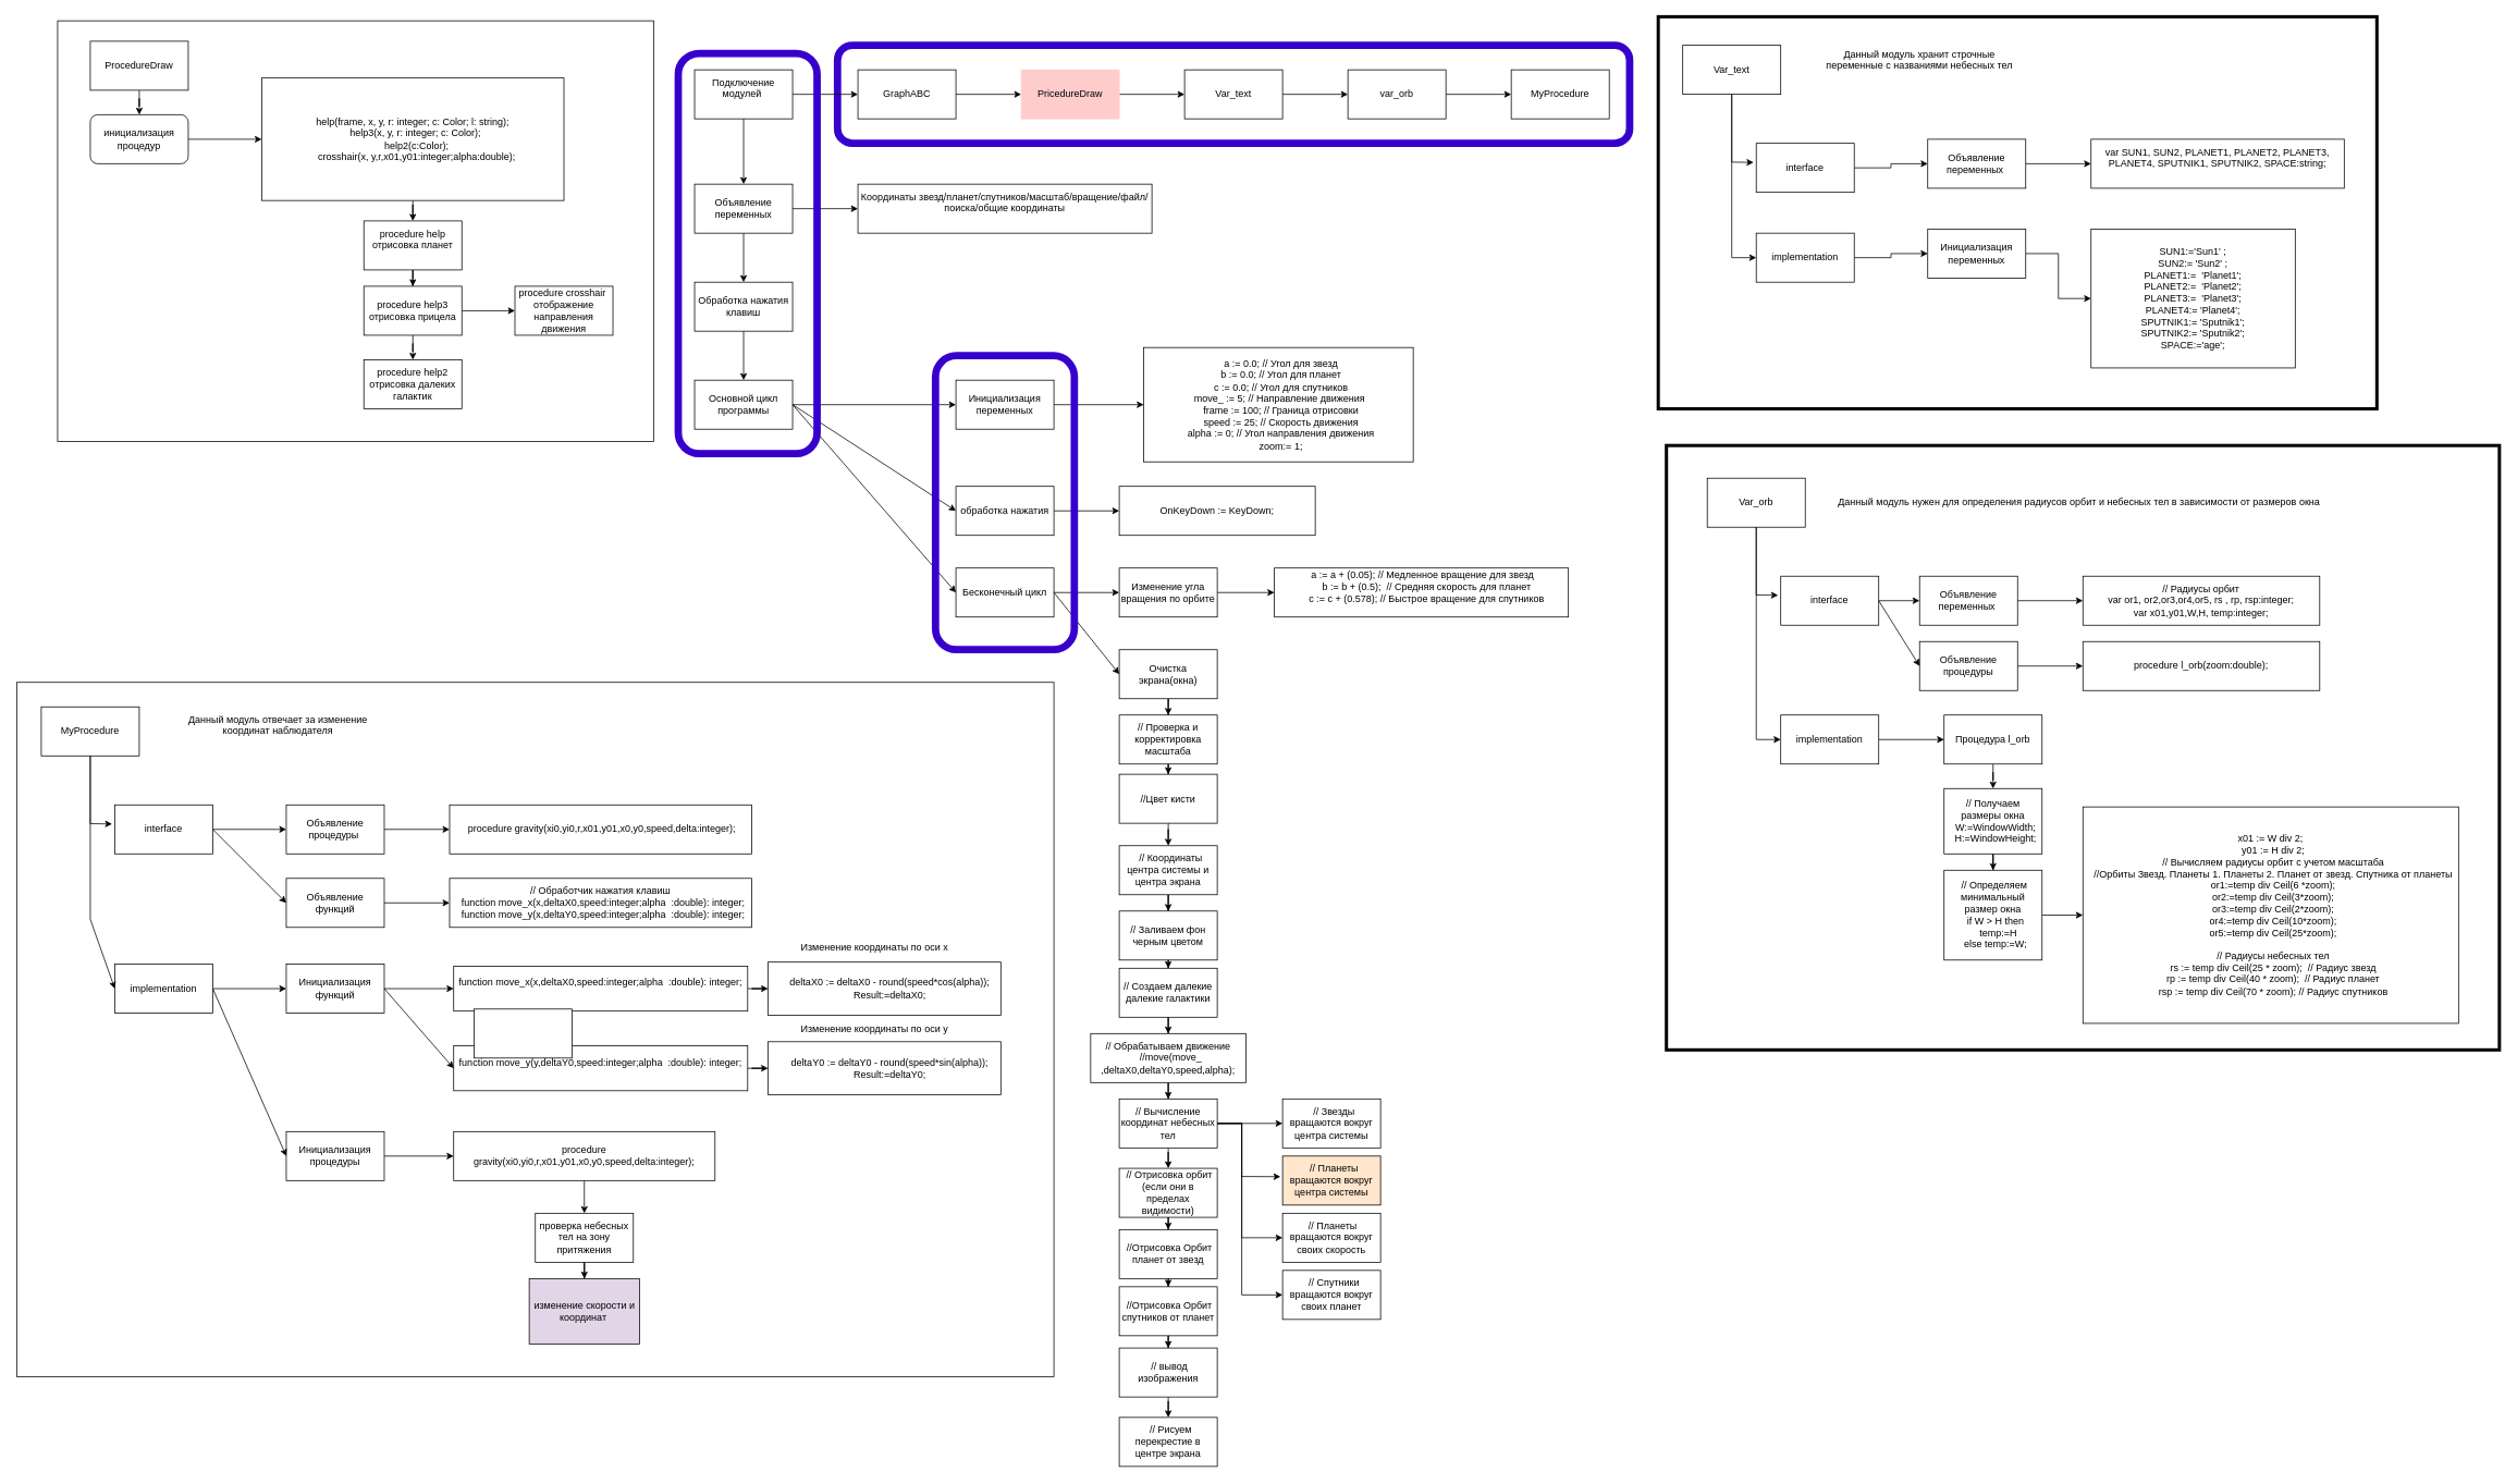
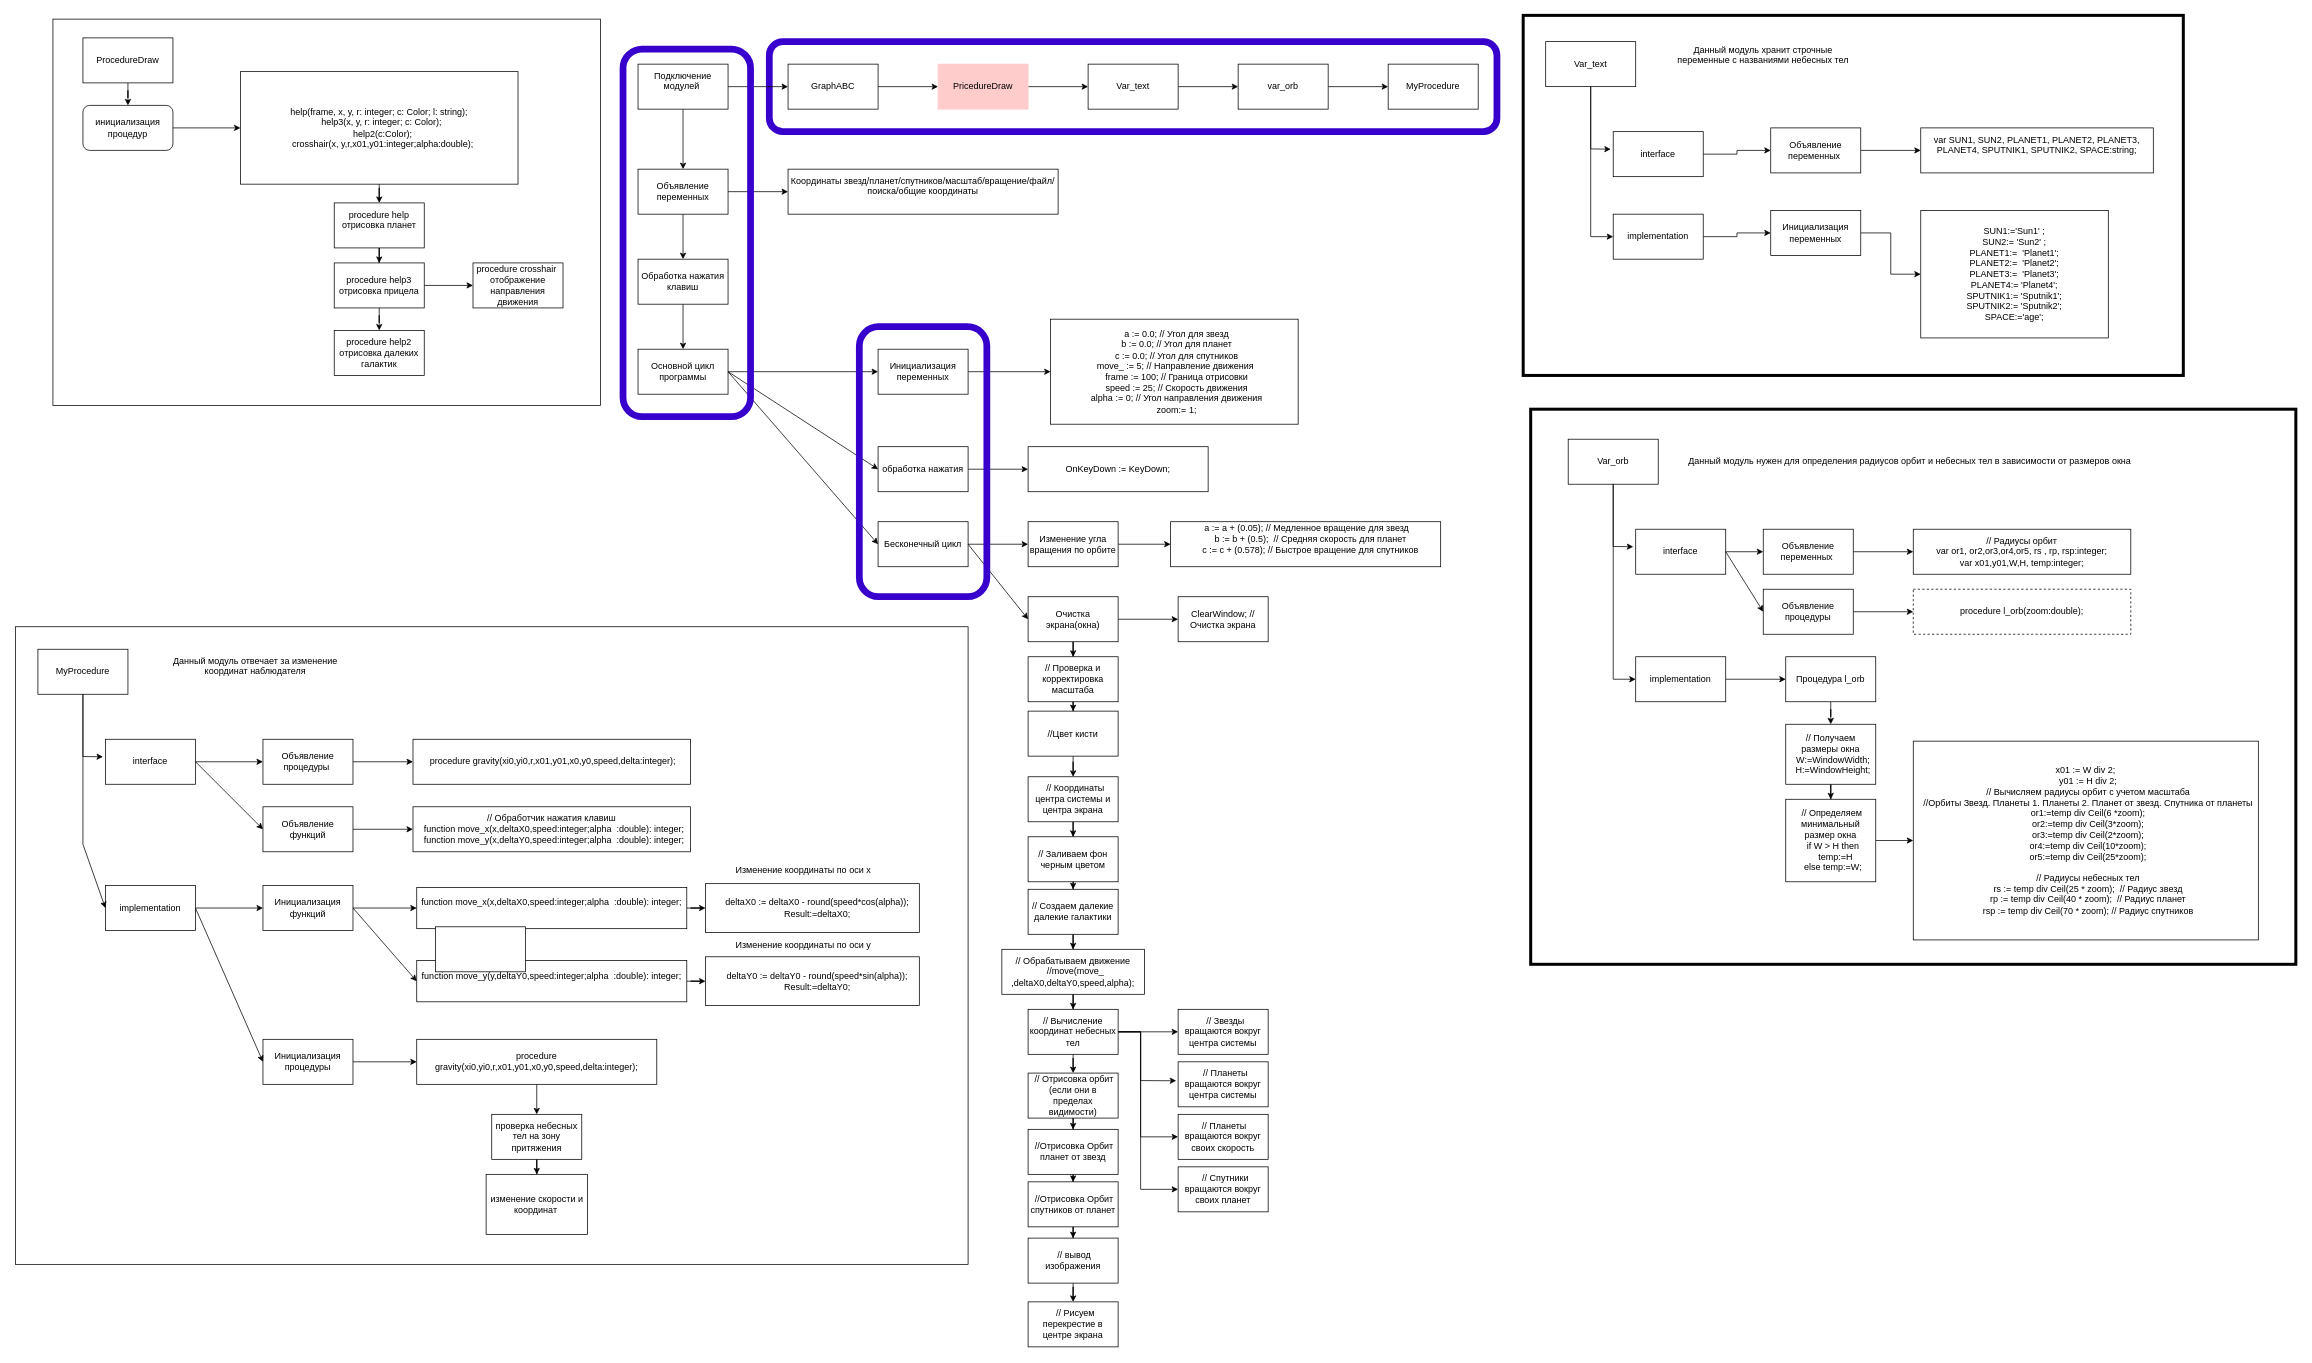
- <mxCell id="73" value="procedure l_orb(zoom:double);" style="whiteSpace=wrap;html=1;" vertex="1" parent="1"><mxGeometry x="2550" y="785" width="290" height="60" as="geometry" /></mxCell>
+ <mxCell id="73" value="procedure l_orb(zoom:double);" style="whiteSpace=wrap;html=1;dashed=1;" vertex="1" parent="1"><mxGeometry x="2550" y="785" width="290" height="60" as="geometry" /></mxCell>
+ <mxCell id="41" value="" style="edgeStyle=orthogonalEdgeStyle;rounded=0;orthogonalLoop=1;jettySize=auto;html=1;" edge="1" parent="1" source="43" target="46"><mxGeometry relative="1" as="geometry" /></mxCell>
+ <mxCell id="46" value="ClearWindow; // Очистка экрана" style="whiteSpace=wrap;html=1;" vertex="1" parent="1"><mxGeometry x="1570" y="795" width="120" height="60" as="geometry" /></mxCell>
- <mxCell id="147" value="&amp;nbsp; // Планеты вращаются вокруг центра системы" style="whiteSpace=wrap;html=1;fillColor=#ffe6cc;" vertex="1" parent="1"><mxGeometry x="1570" y="1415" width="120" height="60" as="geometry" /></mxCell>
+ <mxCell id="147" value="&amp;nbsp; // Планеты вращаются вокруг центра системы" style="whiteSpace=wrap;html=1;" vertex="1" parent="1"><mxGeometry x="1570" y="1415" width="120" height="60" as="geometry" /></mxCell>
- <mxCell id="116" value="изменение скорости и координат&amp;nbsp;" style="whiteSpace=wrap;html=1;fillColor=#e1d5e7;" vertex="1" parent="1"><mxGeometry x="647.5" y="1565" width="135" height="80" as="geometry" /></mxCell>
+ <mxCell id="116" value="изменение скорости и координат&amp;nbsp;" style="whiteSpace=wrap;html=1;" vertex="1" parent="1"><mxGeometry x="647.5" y="1565" width="135" height="80" as="geometry" /></mxCell>
